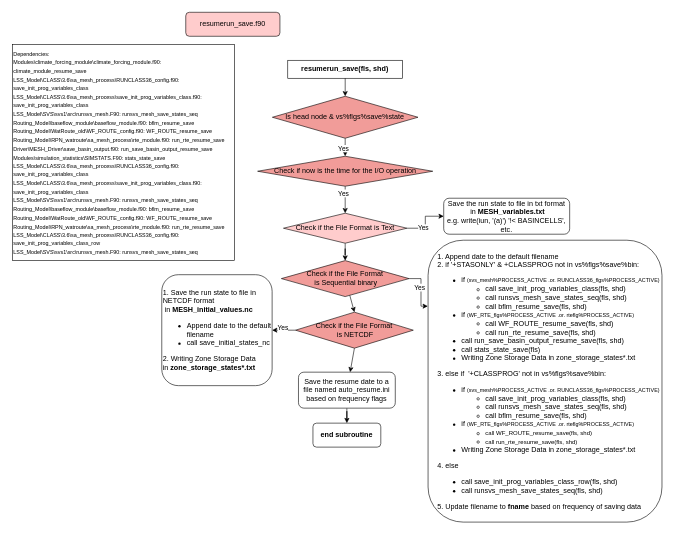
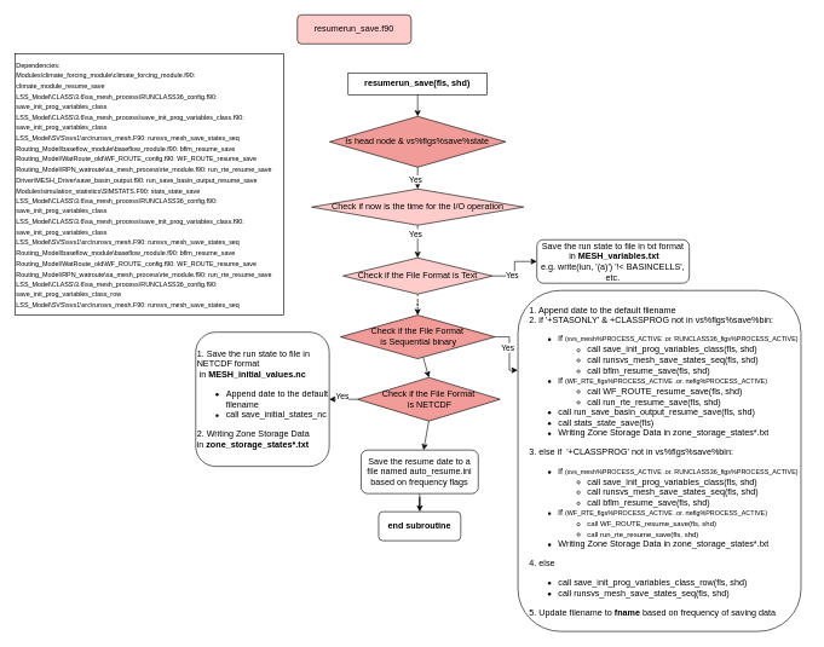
- <mxCell id="2" value="resumerun_save.f90" style="rounded=1;whiteSpace=wrap;html=1;fillColor=#FFCCCC;" vertex="1" parent="1"><mxGeometry x="309" y="20" width="157" height="40" as="geometry" /></mxCell>
+ <mxCell id="2" value="resumerun_save.f90" style="rounded=1;whiteSpace=wrap;html=1;fillColor=#FFCCCC;" vertex="1" parent="1"><mxGeometry x="409" width="157" height="40" as="geometry" y="20" /></mxCell>
- <mxCell id="11" value="Check if now is the time for the I/O operation" style="rhombus;whiteSpace=wrap;html=1;fillColor=#F19C99;" vertex="1" parent="1"><mxGeometry x="428.81" y="260" width="292" height="50" as="geometry" /></mxCell>
+ <mxCell id="11" value="Check if now is the time for the I/O operation" style="rhombus;whiteSpace=wrap;html=1;fillColor=#ffcccc;" vertex="1" parent="1"><mxGeometry x="428.81" y="260" width="292" height="50" as="geometry" /></mxCell>
- <mxCell id="13" style="edgeStyle=orthogonalEdgeStyle;rounded=0;orthogonalLoop=1;jettySize=auto;html=1;" edge="1" parent="1" source="16" target="18"><mxGeometry relative="1" as="geometry" /></mxCell>
+ <mxCell id="13" style="edgeStyle=orthogonalEdgeStyle;rounded=0;orthogonalLoop=1;jettySize=auto;html=1;dashed=1;" edge="1" parent="1" source="16" target="18"><mxGeometry relative="1" as="geometry" /></mxCell>
